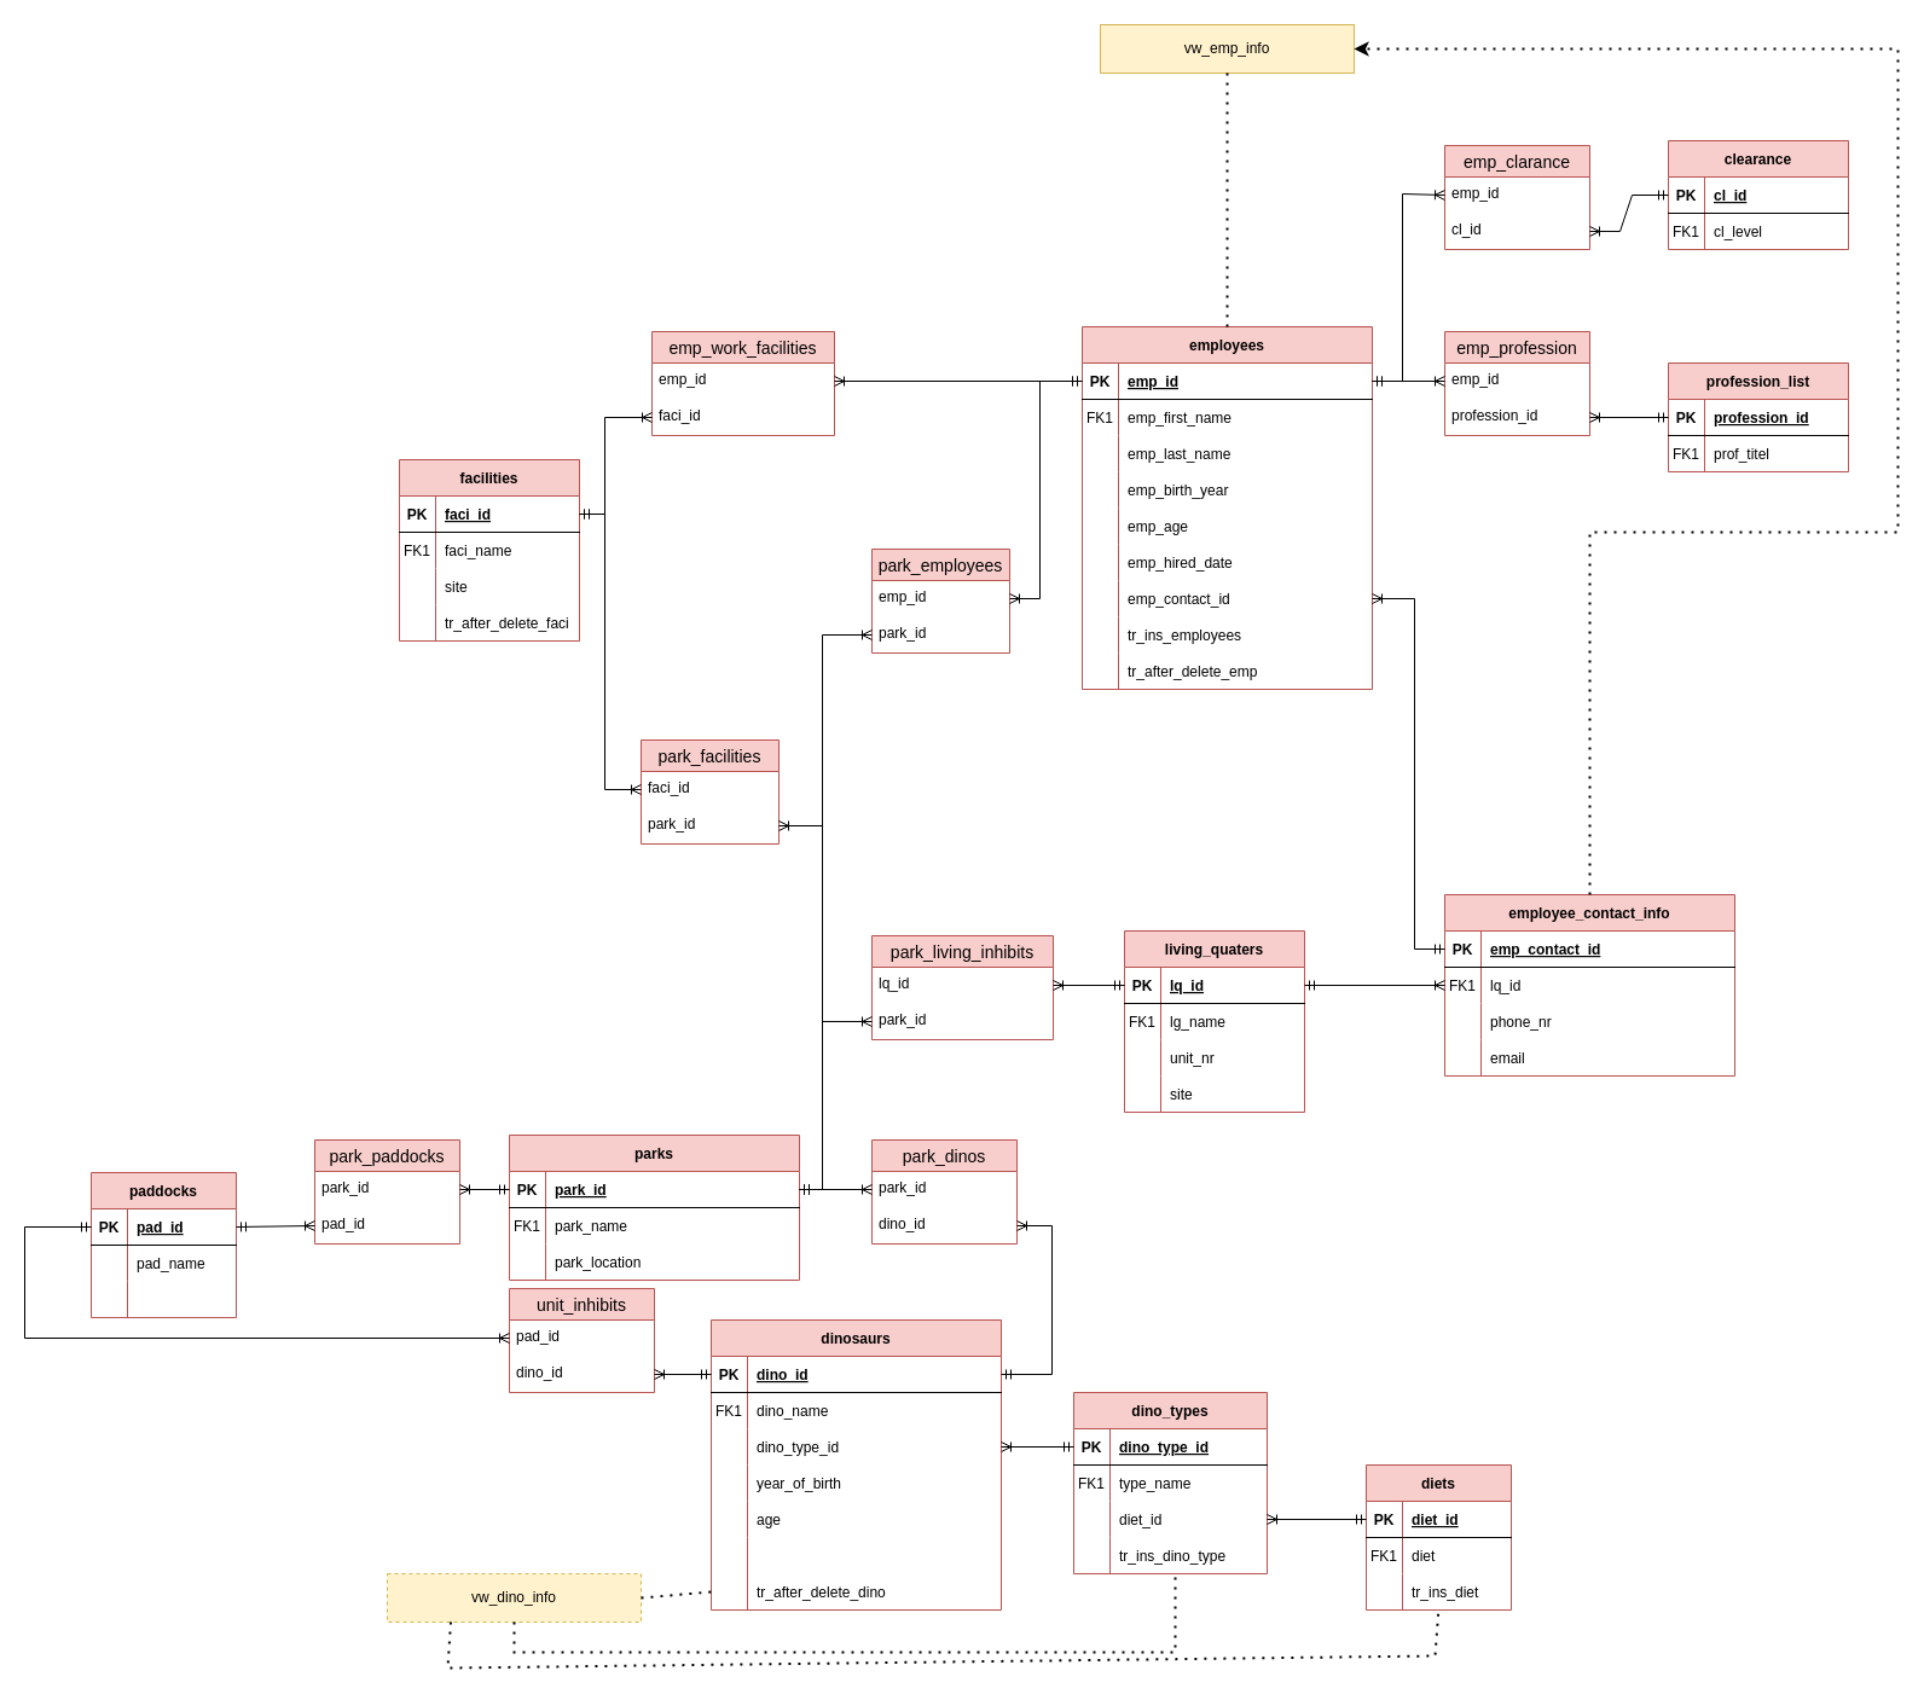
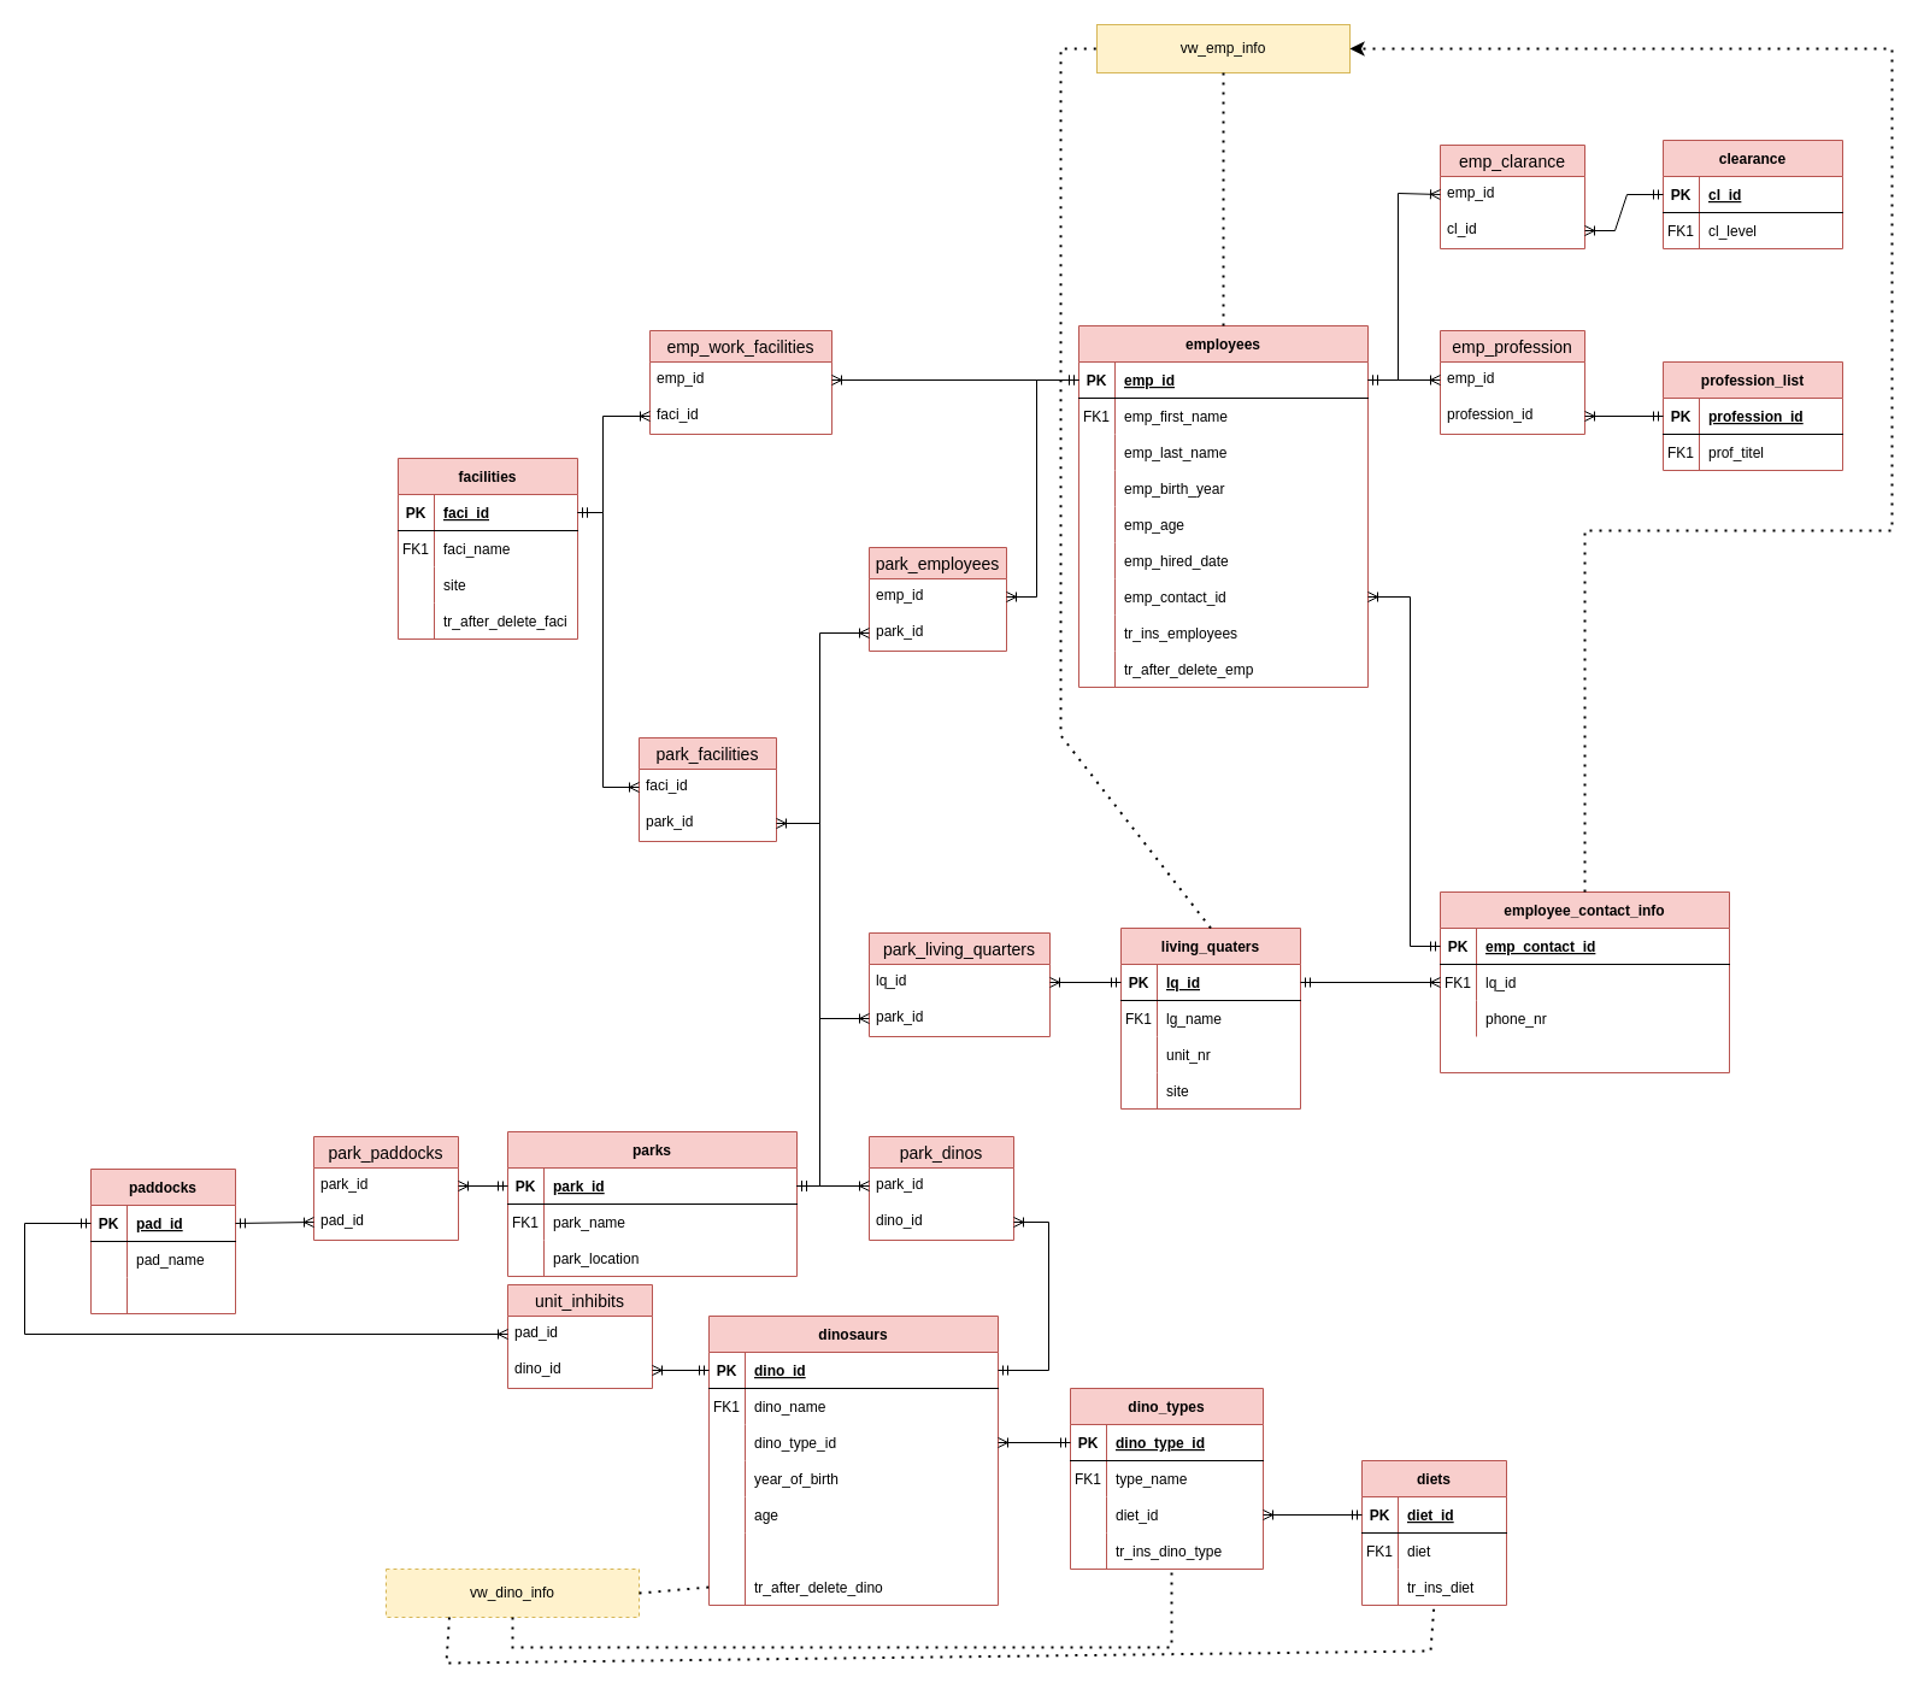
+ <mxCell id="199" value="" style="endArrow=none;dashed=1;html=1;dashPattern=1 3;strokeWidth=2;rounded=0;exitX=0.5;exitY=0;exitDx=0;exitDy=0;entryX=0;entryY=0.5;entryDx=0;entryDy=0;" edge="1" parent="1" source="161" target="196"><mxGeometry width="50" height="50" relative="1" as="geometry"><mxPoint x="895" y="300" as="sourcePoint" /><mxPoint x="880" y="50" as="targetPoint" /><Array as="points"><mxPoint x="880" y="610" /><mxPoint x="880" y="40" /></Array></mxGeometry></mxCell>
- <mxCell id="145" value="park_living_inhibits" style="swimlane;fontStyle=0;childLayout=stackLayout;horizontal=1;startSize=26;horizontalStack=0;resizeParent=1;resizeParentMax=0;resizeLast=0;collapsible=1;marginBottom=0;align=center;fontSize=14;fillColor=#f8cecc;strokeColor=#b85450;" vertex="1" parent="1"><mxGeometry x="721" y="774" width="150" height="86" as="geometry" /></mxCell>
+ <mxCell id="145" value="park_living_quarters" style="swimlane;fontStyle=0;childLayout=stackLayout;horizontal=1;startSize=26;horizontalStack=0;resizeParent=1;resizeParentMax=0;resizeLast=0;collapsible=1;marginBottom=0;align=center;fontSize=14;fillColor=#f8cecc;strokeColor=#b85450;" vertex="1" parent="1"><mxGeometry x="721" y="774" width="150" height="86" as="geometry" /></mxCell>
- <mxCell id="160" value="email" style="shape=partialRectangle;overflow=hidden;connectable=0;fillColor=none;top=0;left=0;bottom=0;right=0;align=left;spacingLeft=6;" vertex="1" parent="158"><mxGeometry x="30" width="210" height="30" as="geometry"><mxRectangle width="210" height="30" as="alternateBounds" /></mxGeometry></mxCell>
